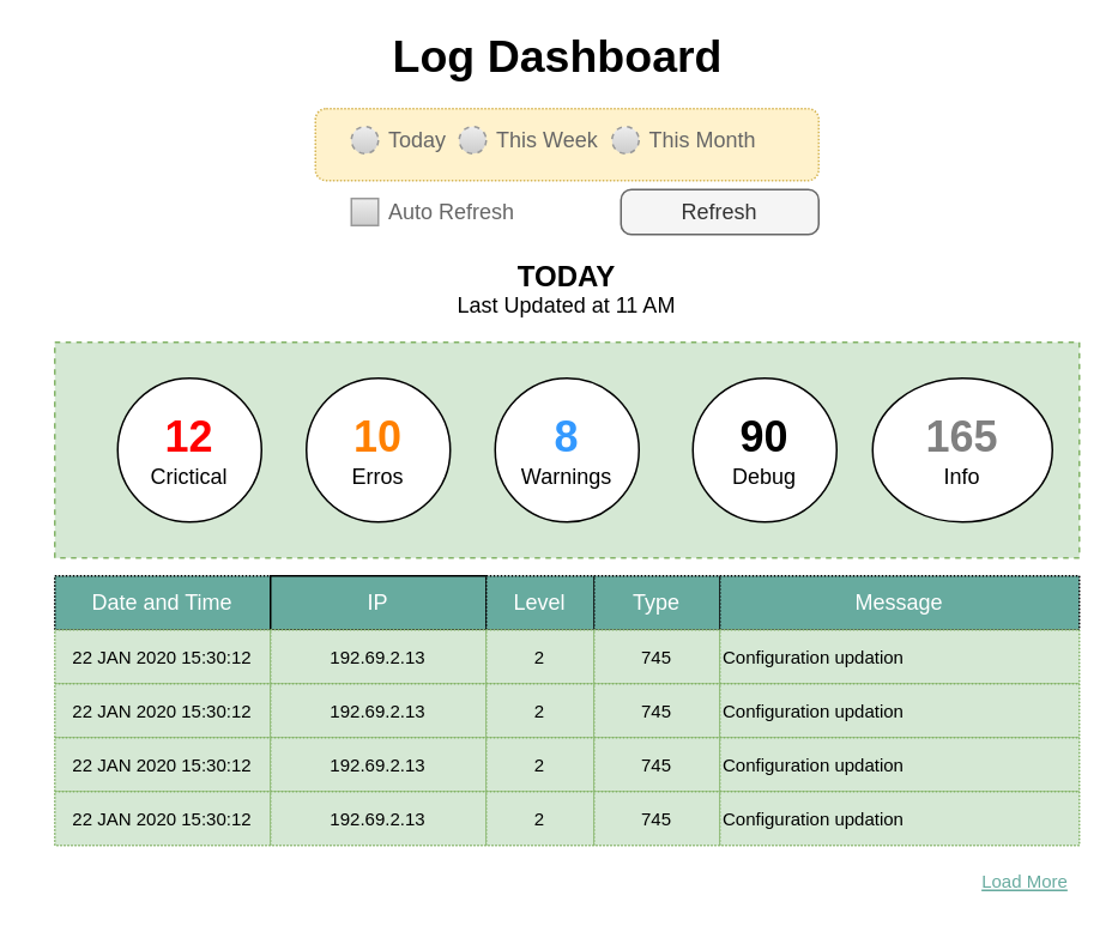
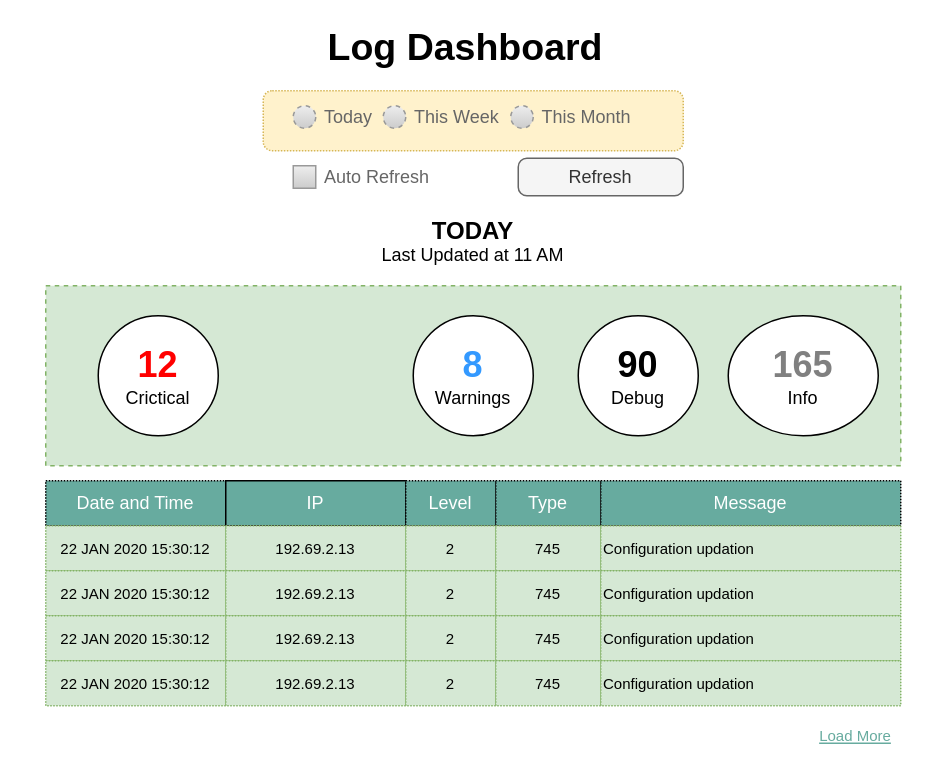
- <mxCell id="11" value="&lt;div style=&quot;font-size: 24px&quot;&gt;&lt;font color=&quot;#FF8000&quot;&gt;&lt;b&gt;10&lt;/b&gt;&lt;/font&gt;&lt;/div&gt;&lt;div&gt;Erros&lt;br&gt;&lt;/div&gt;" style="ellipse;whiteSpace=wrap;html=1;aspect=fixed;fontSize=12;" vertex="1" parent="1"><mxGeometry x="170" y="210" width="80" height="80" as="geometry" /></mxCell>
